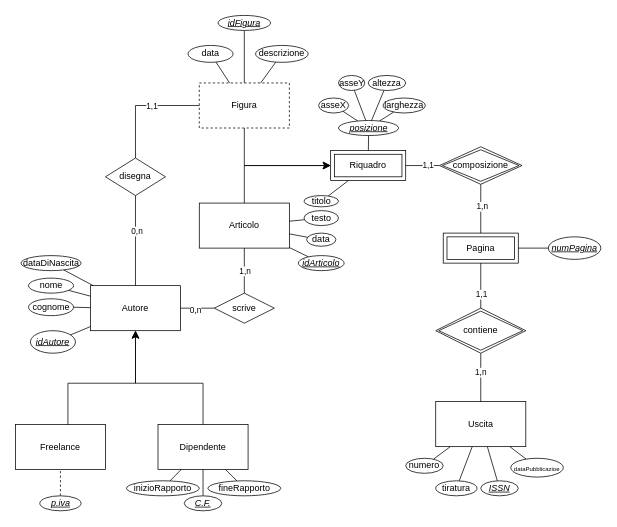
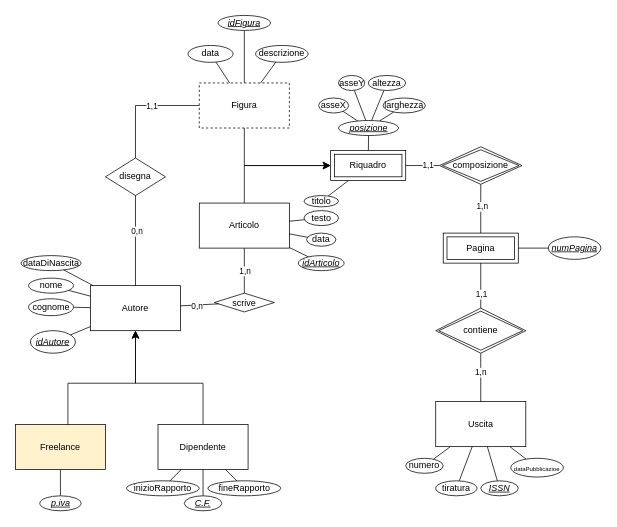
- <mxCell id="6" value="scrive" style="rhombus;whiteSpace=wrap;html=1;" parent="1" vertex="1"><mxGeometry x="285" y="390" width="80" height="40" as="geometry" /></mxCell>
+ <mxCell id="6" value="scrive" style="rhombus;whiteSpace=wrap;html=1;" parent="1" vertex="1"><mxGeometry x="285" y="390" width="80" height="25" as="geometry" /></mxCell>
- <mxCell id="3" value="Freelance" style="rounded=0;whiteSpace=wrap;html=1;" parent="1" vertex="1"><mxGeometry x="20" y="565" width="120" height="60" as="geometry" /></mxCell>
+ <mxCell id="3" value="Freelance" style="rounded=0;whiteSpace=wrap;html=1;fillColor=#fff2cc;" parent="1" vertex="1"><mxGeometry x="20" y="565" width="120" height="60" as="geometry" /></mxCell>
- <mxCell id="34" value="" style="endArrow=none;html=1;rounded=0;dashed=1;" parent="1" source="35" target="3" edge="1"><mxGeometry width="50" height="50" relative="1" as="geometry"><mxPoint x="160" y="700" as="sourcePoint" /><mxPoint x="280" y="696" as="targetPoint" /></mxGeometry></mxCell>
+ <mxCell id="34" value="" style="endArrow=none;html=1;rounded=0;" parent="1" source="35" target="3" edge="1"><mxGeometry width="50" height="50" relative="1" as="geometry"><mxPoint x="160" y="700" as="sourcePoint" /><mxPoint x="280" y="696" as="targetPoint" /></mxGeometry></mxCell>
